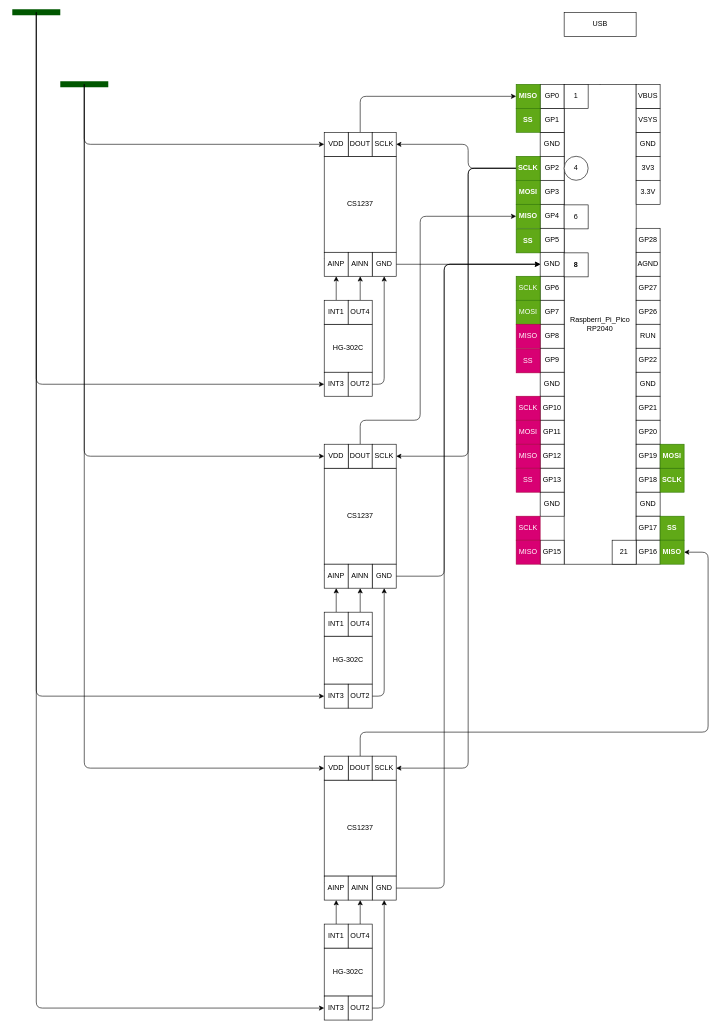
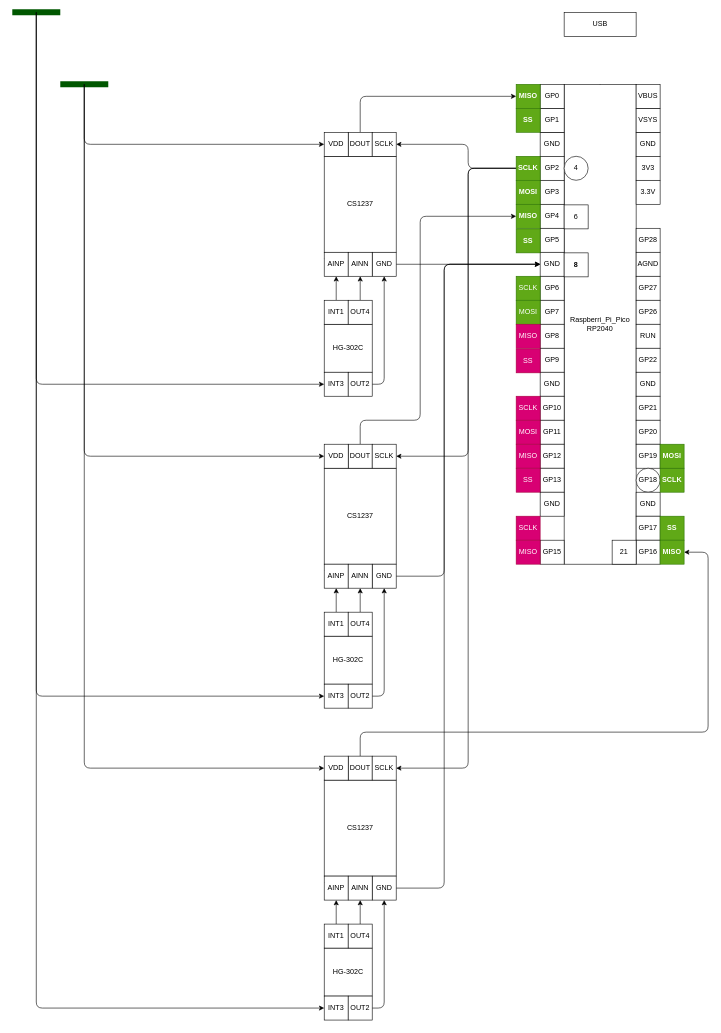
- <mxCell id="129" value="1" style="whiteSpace=wrap;html=1;aspect=fixed;" vertex="1" parent="1"><mxGeometry x="940" y="140" width="40" height="40" as="geometry" /></mxCell>
- <mxCell id="39" value="GP18" style="whiteSpace=wrap;html=1;aspect=fixed;" parent="1" vertex="1"><mxGeometry x="1060" y="780" width="40" height="40" as="geometry" /></mxCell>
+ <mxCell id="39" value="GP18" style="ellipse;whiteSpace=wrap;html=1;aspect=fixed;" parent="1" vertex="1"><mxGeometry x="1060" y="780" width="40" height="40" as="geometry" /></mxCell>
